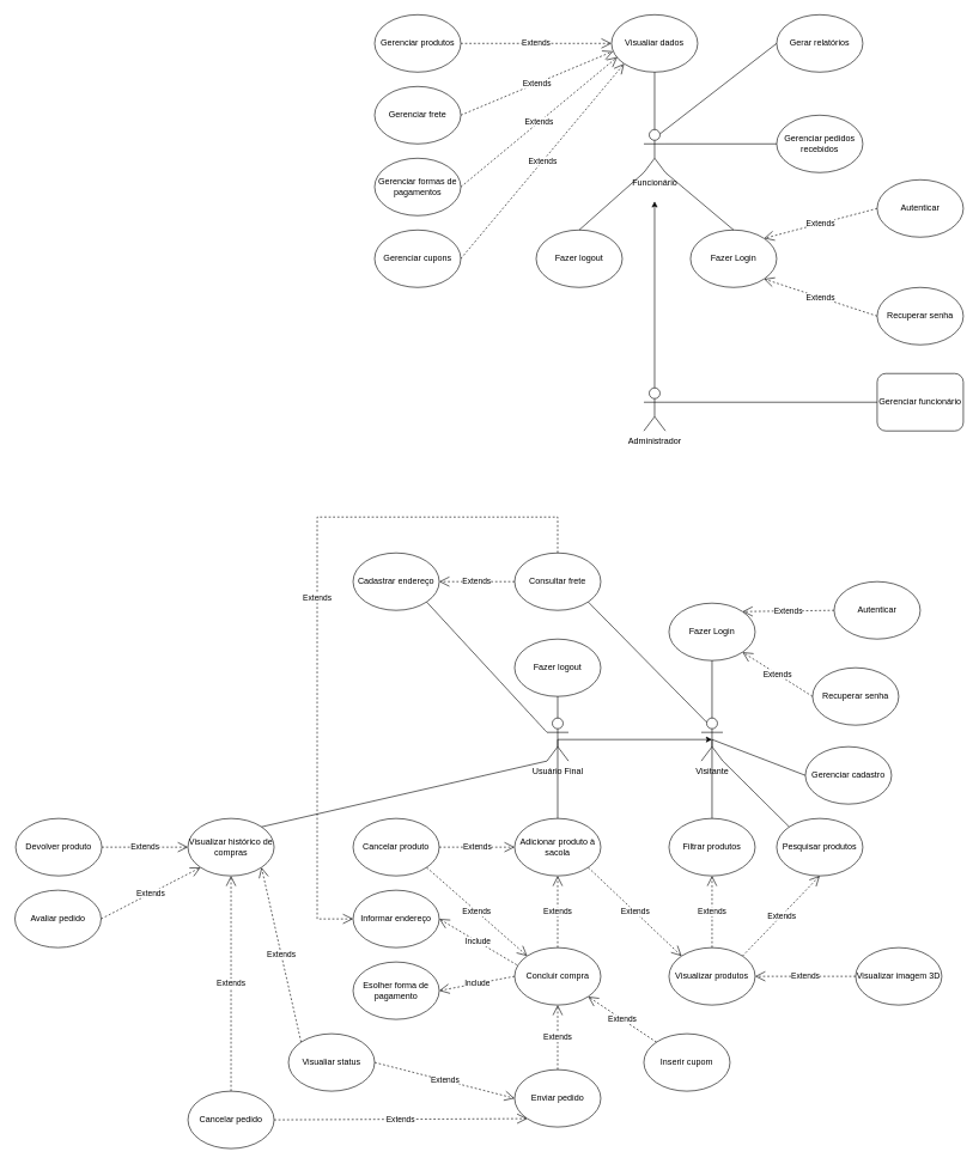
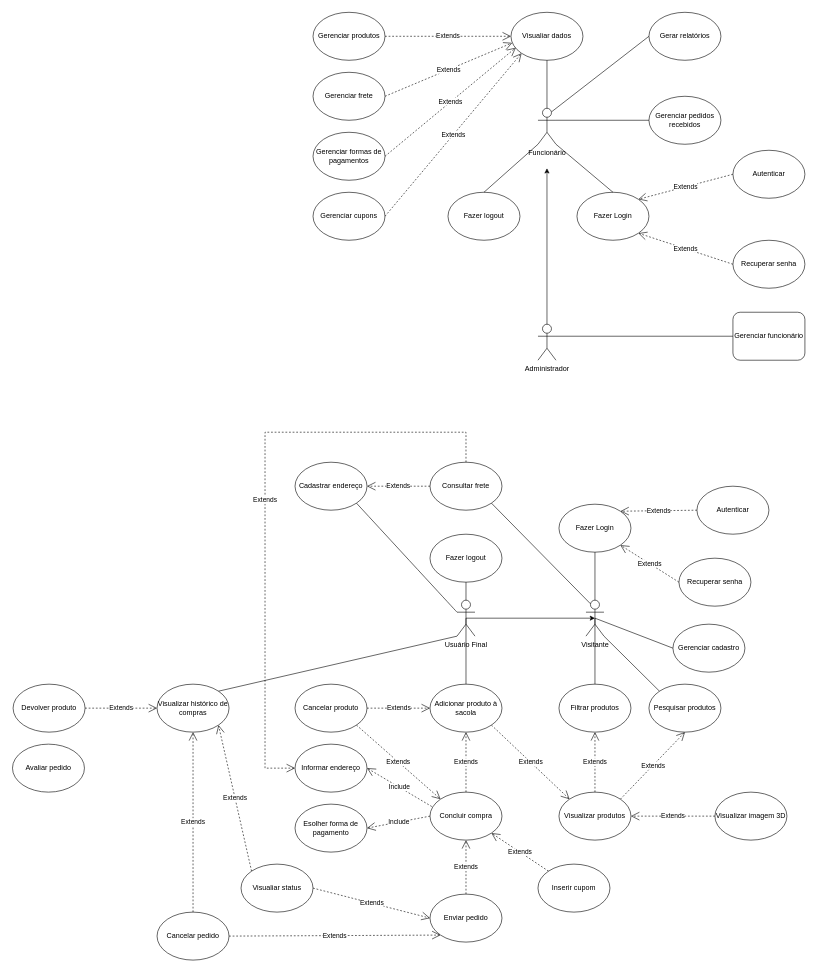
- <mxCell id="64" value="Extends" style="endArrow=open;endSize=12;dashed=1;html=1;rounded=0;exitX=1;exitY=0.5;exitDx=0;exitDy=0;entryX=0;entryY=1;entryDx=0;entryDy=0;" parent="1" source="40" target="42" edge="1"><mxGeometry width="160" relative="1" as="geometry"><mxPoint x="151" y="1190" as="sourcePoint" /><mxPoint x="271" y="1190" as="targetPoint" /></mxGeometry></mxCell>
